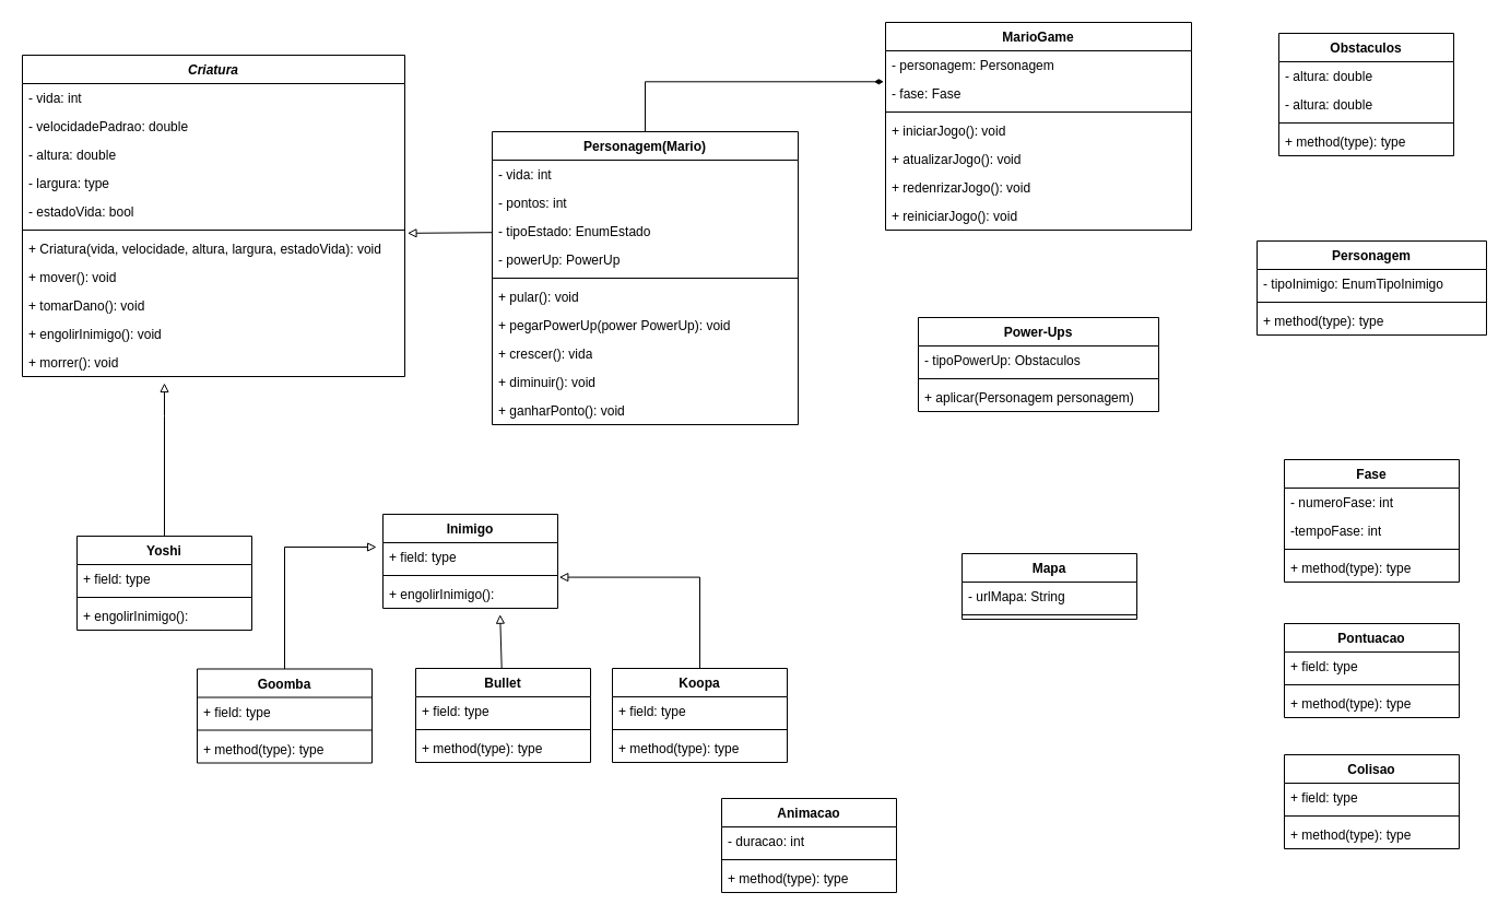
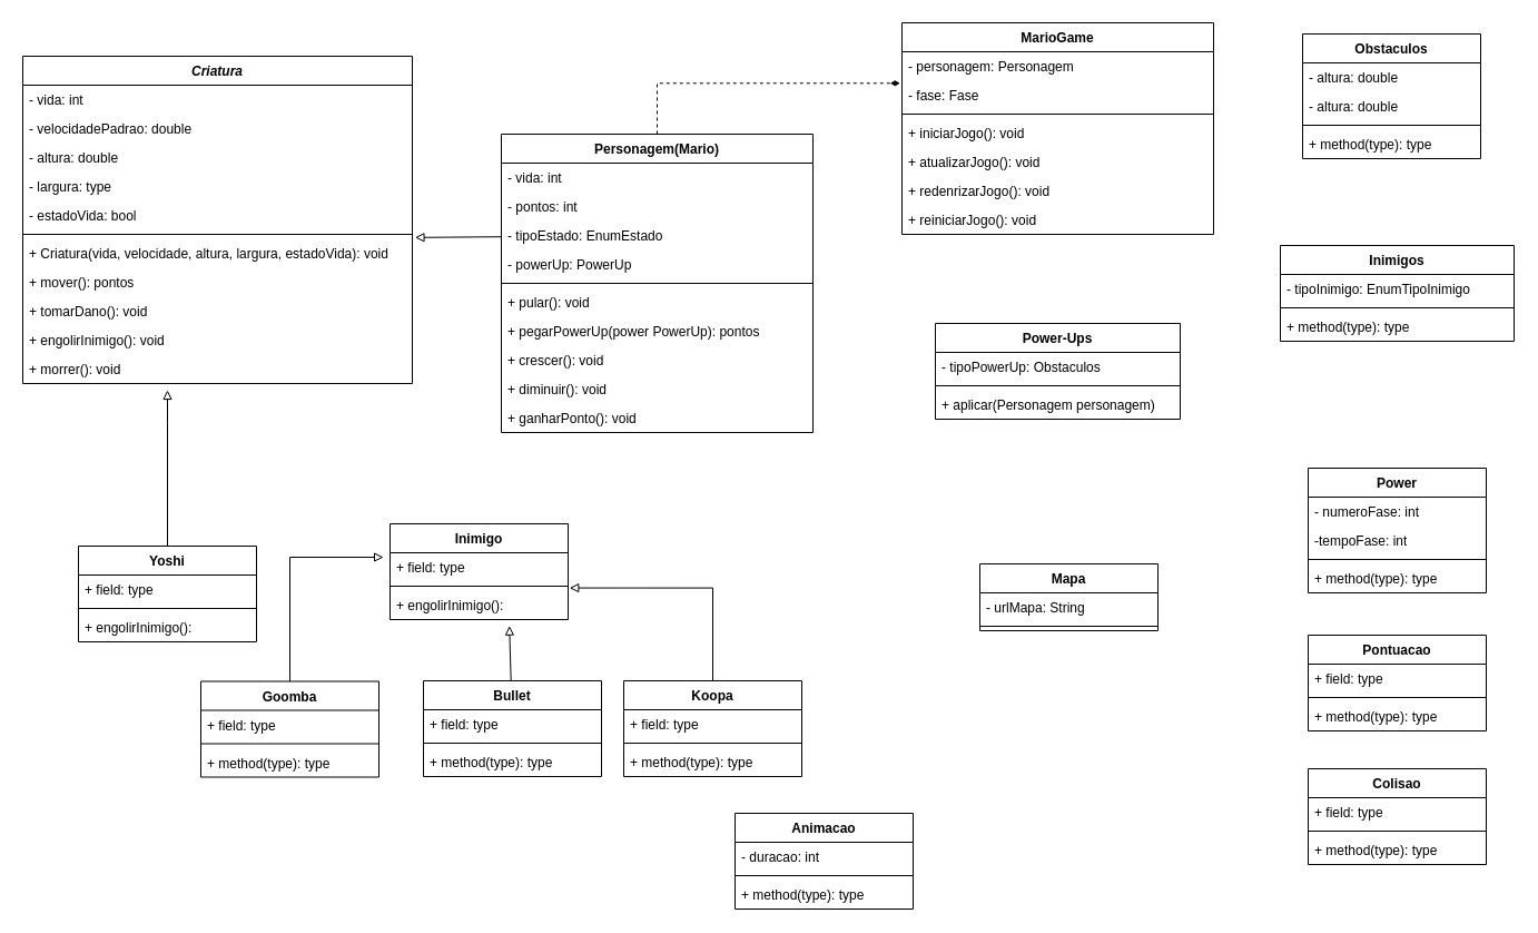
- <mxCell id="2" style="edgeStyle=orthogonalEdgeStyle;rounded=0;orthogonalLoop=1;jettySize=auto;html=1;entryX=-0.006;entryY=0.088;entryDx=0;entryDy=0;entryPerimeter=0;endArrow=diamondThin;endFill=1;" edge="1" parent="1" source="3" target="75"><mxGeometry relative="1" as="geometry" /></mxCell>
+ <mxCell id="2" style="edgeStyle=orthogonalEdgeStyle;rounded=0;orthogonalLoop=1;jettySize=auto;html=1;entryX=-0.006;entryY=0.088;entryDx=0;entryDy=0;entryPerimeter=0;endArrow=diamondThin;endFill=1;dashed=1;" edge="1" parent="1" source="3" target="75"><mxGeometry relative="1" as="geometry" /></mxCell>
- <mxCell id="23" value="Personagem" style="swimlane;fontStyle=1;align=center;verticalAlign=top;childLayout=stackLayout;horizontal=1;startSize=26;horizontalStack=0;resizeParent=1;resizeParentMax=0;resizeLast=0;collapsible=1;marginBottom=0;whiteSpace=wrap;html=1;" parent="1" vertex="1"><mxGeometry x="1150" y="220" width="210" height="86" as="geometry" /></mxCell>
+ <mxCell id="23" value="Inimigos" style="swimlane;fontStyle=1;align=center;verticalAlign=top;childLayout=stackLayout;horizontal=1;startSize=26;horizontalStack=0;resizeParent=1;resizeParentMax=0;resizeLast=0;collapsible=1;marginBottom=0;whiteSpace=wrap;html=1;" parent="1" vertex="1"><mxGeometry x="1150" y="220" width="210" height="86" as="geometry" /></mxCell>
- <mxCell id="43" value="+ mover(): void" style="text;strokeColor=none;fillColor=none;align=left;verticalAlign=top;spacingLeft=4;spacingRight=4;overflow=hidden;rotatable=0;points=[[0,0.5],[1,0.5]];portConstraint=eastwest;whiteSpace=wrap;html=1;" parent="35" vertex="1"><mxGeometry y="190" width="350" height="26" as="geometry" /></mxCell>
+ <mxCell id="43" value="+ mover(): pontos" style="text;strokeColor=none;fillColor=none;align=left;verticalAlign=top;spacingLeft=4;spacingRight=4;overflow=hidden;rotatable=0;points=[[0,0.5],[1,0.5]];portConstraint=eastwest;whiteSpace=wrap;html=1;" parent="35" vertex="1"><mxGeometry y="190" width="350" height="26" as="geometry" /></mxCell>
- <mxCell id="10" value="+ pegarPowerUp(power PowerUp): void" style="text;strokeColor=none;fillColor=none;align=left;verticalAlign=top;spacingLeft=4;spacingRight=4;overflow=hidden;rotatable=0;points=[[0,0.5],[1,0.5]];portConstraint=eastwest;whiteSpace=wrap;html=1;" parent="3" vertex="1"><mxGeometry y="164" width="280" height="26" as="geometry" /></mxCell>
+ <mxCell id="10" value="+ pegarPowerUp(power PowerUp): pontos" style="text;strokeColor=none;fillColor=none;align=left;verticalAlign=top;spacingLeft=4;spacingRight=4;overflow=hidden;rotatable=0;points=[[0,0.5],[1,0.5]];portConstraint=eastwest;whiteSpace=wrap;html=1;" parent="3" vertex="1"><mxGeometry y="164" width="280" height="26" as="geometry" /></mxCell>
- <mxCell id="11" value="+ crescer(): vida" style="text;strokeColor=none;fillColor=none;align=left;verticalAlign=top;spacingLeft=4;spacingRight=4;overflow=hidden;rotatable=0;points=[[0,0.5],[1,0.5]];portConstraint=eastwest;whiteSpace=wrap;html=1;" parent="3" vertex="1"><mxGeometry y="190" width="280" height="26" as="geometry" /></mxCell>
+ <mxCell id="11" value="+ crescer(): void" style="text;strokeColor=none;fillColor=none;align=left;verticalAlign=top;spacingLeft=4;spacingRight=4;overflow=hidden;rotatable=0;points=[[0,0.5],[1,0.5]];portConstraint=eastwest;whiteSpace=wrap;html=1;" parent="3" vertex="1"><mxGeometry y="190" width="280" height="26" as="geometry" /></mxCell>
- <mxCell id="52" value="Fase" style="swimlane;fontStyle=1;align=center;verticalAlign=top;childLayout=stackLayout;horizontal=1;startSize=26;horizontalStack=0;resizeParent=1;resizeParentMax=0;resizeLast=0;collapsible=1;marginBottom=0;whiteSpace=wrap;html=1;" parent="1" vertex="1"><mxGeometry x="1175" y="420" width="160" height="112" as="geometry" /></mxCell>
+ <mxCell id="52" value="Power" style="swimlane;fontStyle=1;align=center;verticalAlign=top;childLayout=stackLayout;horizontal=1;startSize=26;horizontalStack=0;resizeParent=1;resizeParentMax=0;resizeLast=0;collapsible=1;marginBottom=0;whiteSpace=wrap;html=1;" parent="1" vertex="1"><mxGeometry x="1175" y="420" width="160" height="112" as="geometry" /></mxCell>
